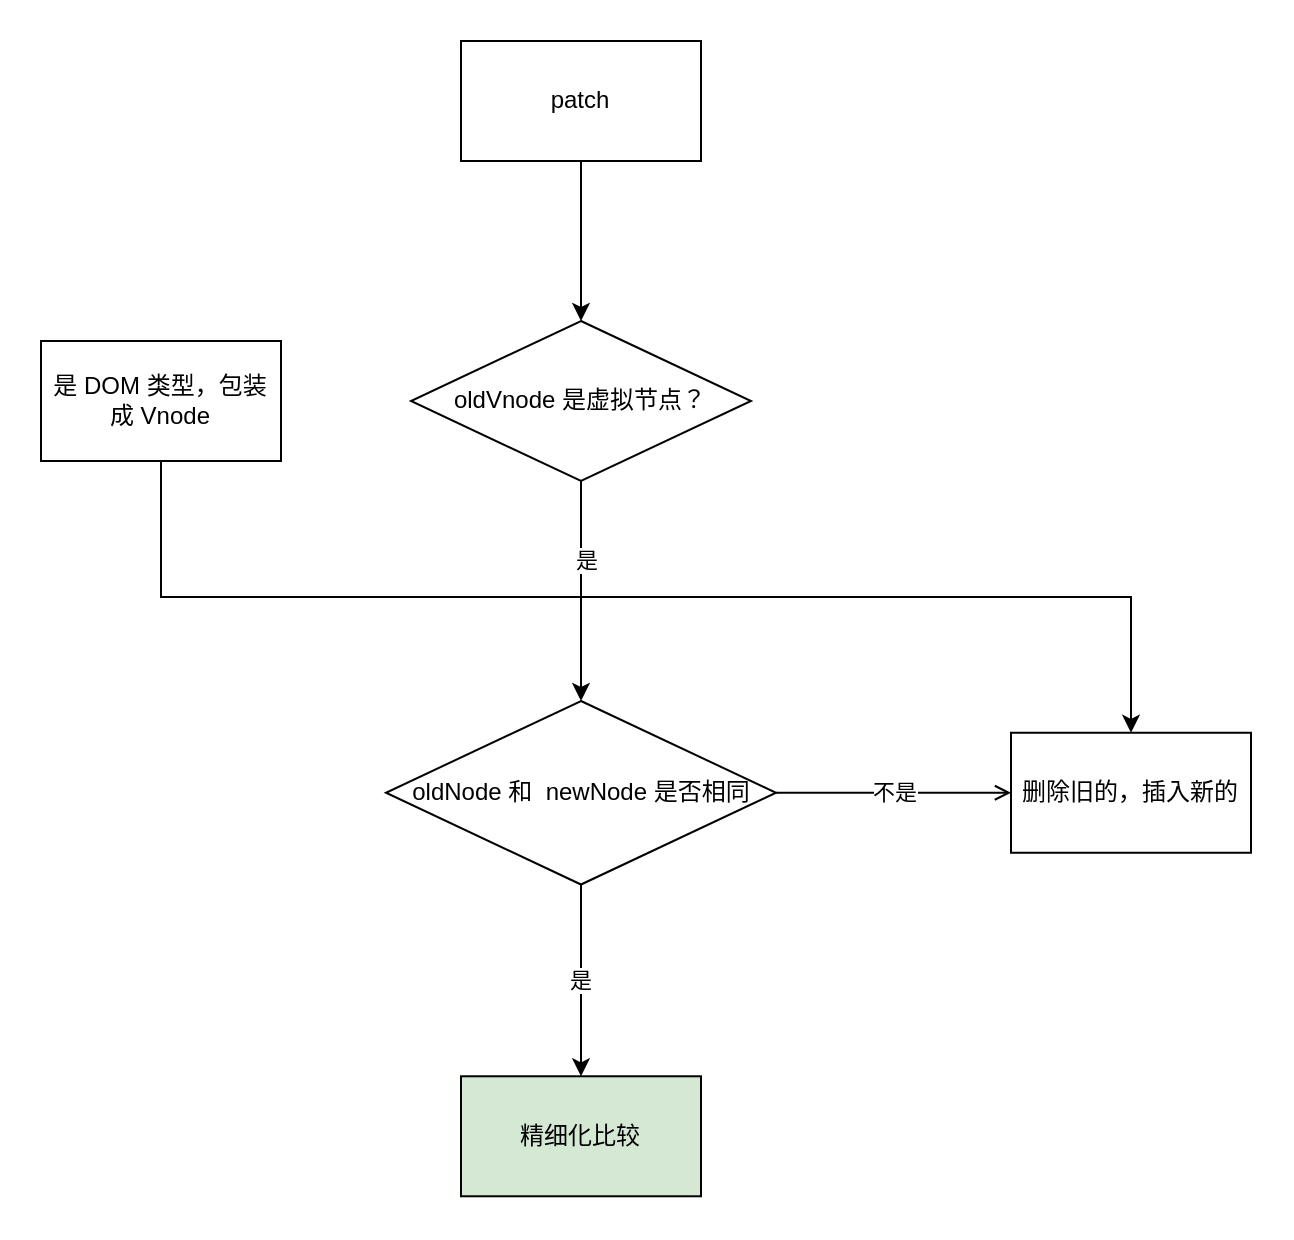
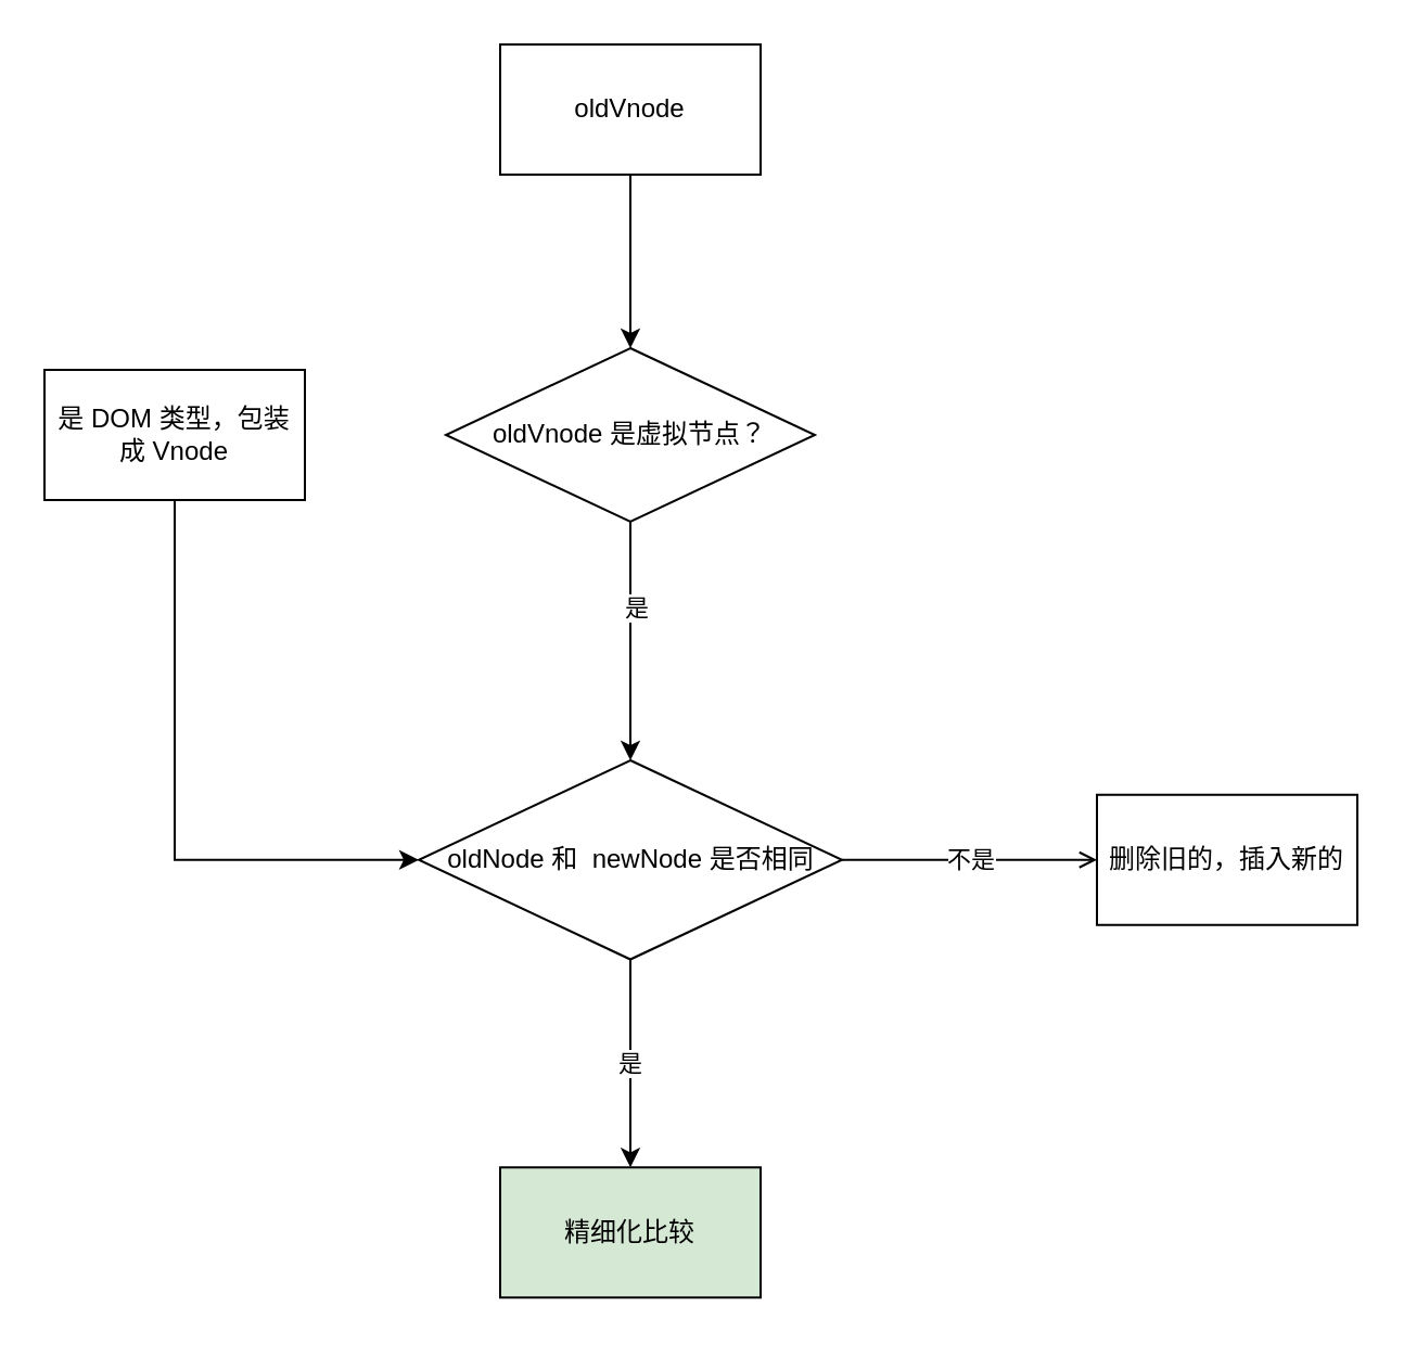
- <mxCell id="3" value="patch" style="whiteSpace=wrap;html=1;" parent="1" vertex="1"><mxGeometry x="230" y="20" width="120" height="60" as="geometry" /></mxCell>
+ <mxCell id="3" value="oldVnode" style="whiteSpace=wrap;html=1;" parent="1" vertex="1"><mxGeometry x="230" y="20" width="120" height="60" as="geometry" /></mxCell>
- <mxCell id="7" style="edgeStyle=orthogonalEdgeStyle;rounded=0;orthogonalLoop=1;jettySize=auto;html=1;exitX=0.5;exitY=1;exitDx=0;exitDy=0;" parent="1" source="8" target="13" edge="1"><mxGeometry relative="1" as="geometry" /></mxCell>
+ <mxCell id="7" style="edgeStyle=orthogonalEdgeStyle;rounded=0;orthogonalLoop=1;jettySize=auto;html=1;entryX=0;entryY=0.5;entryDx=0;entryDy=0;exitX=0.5;exitY=1;exitDx=0;exitDy=0;" parent="1" source="8" target="11" edge="1"><mxGeometry relative="1" as="geometry" /></mxCell>
